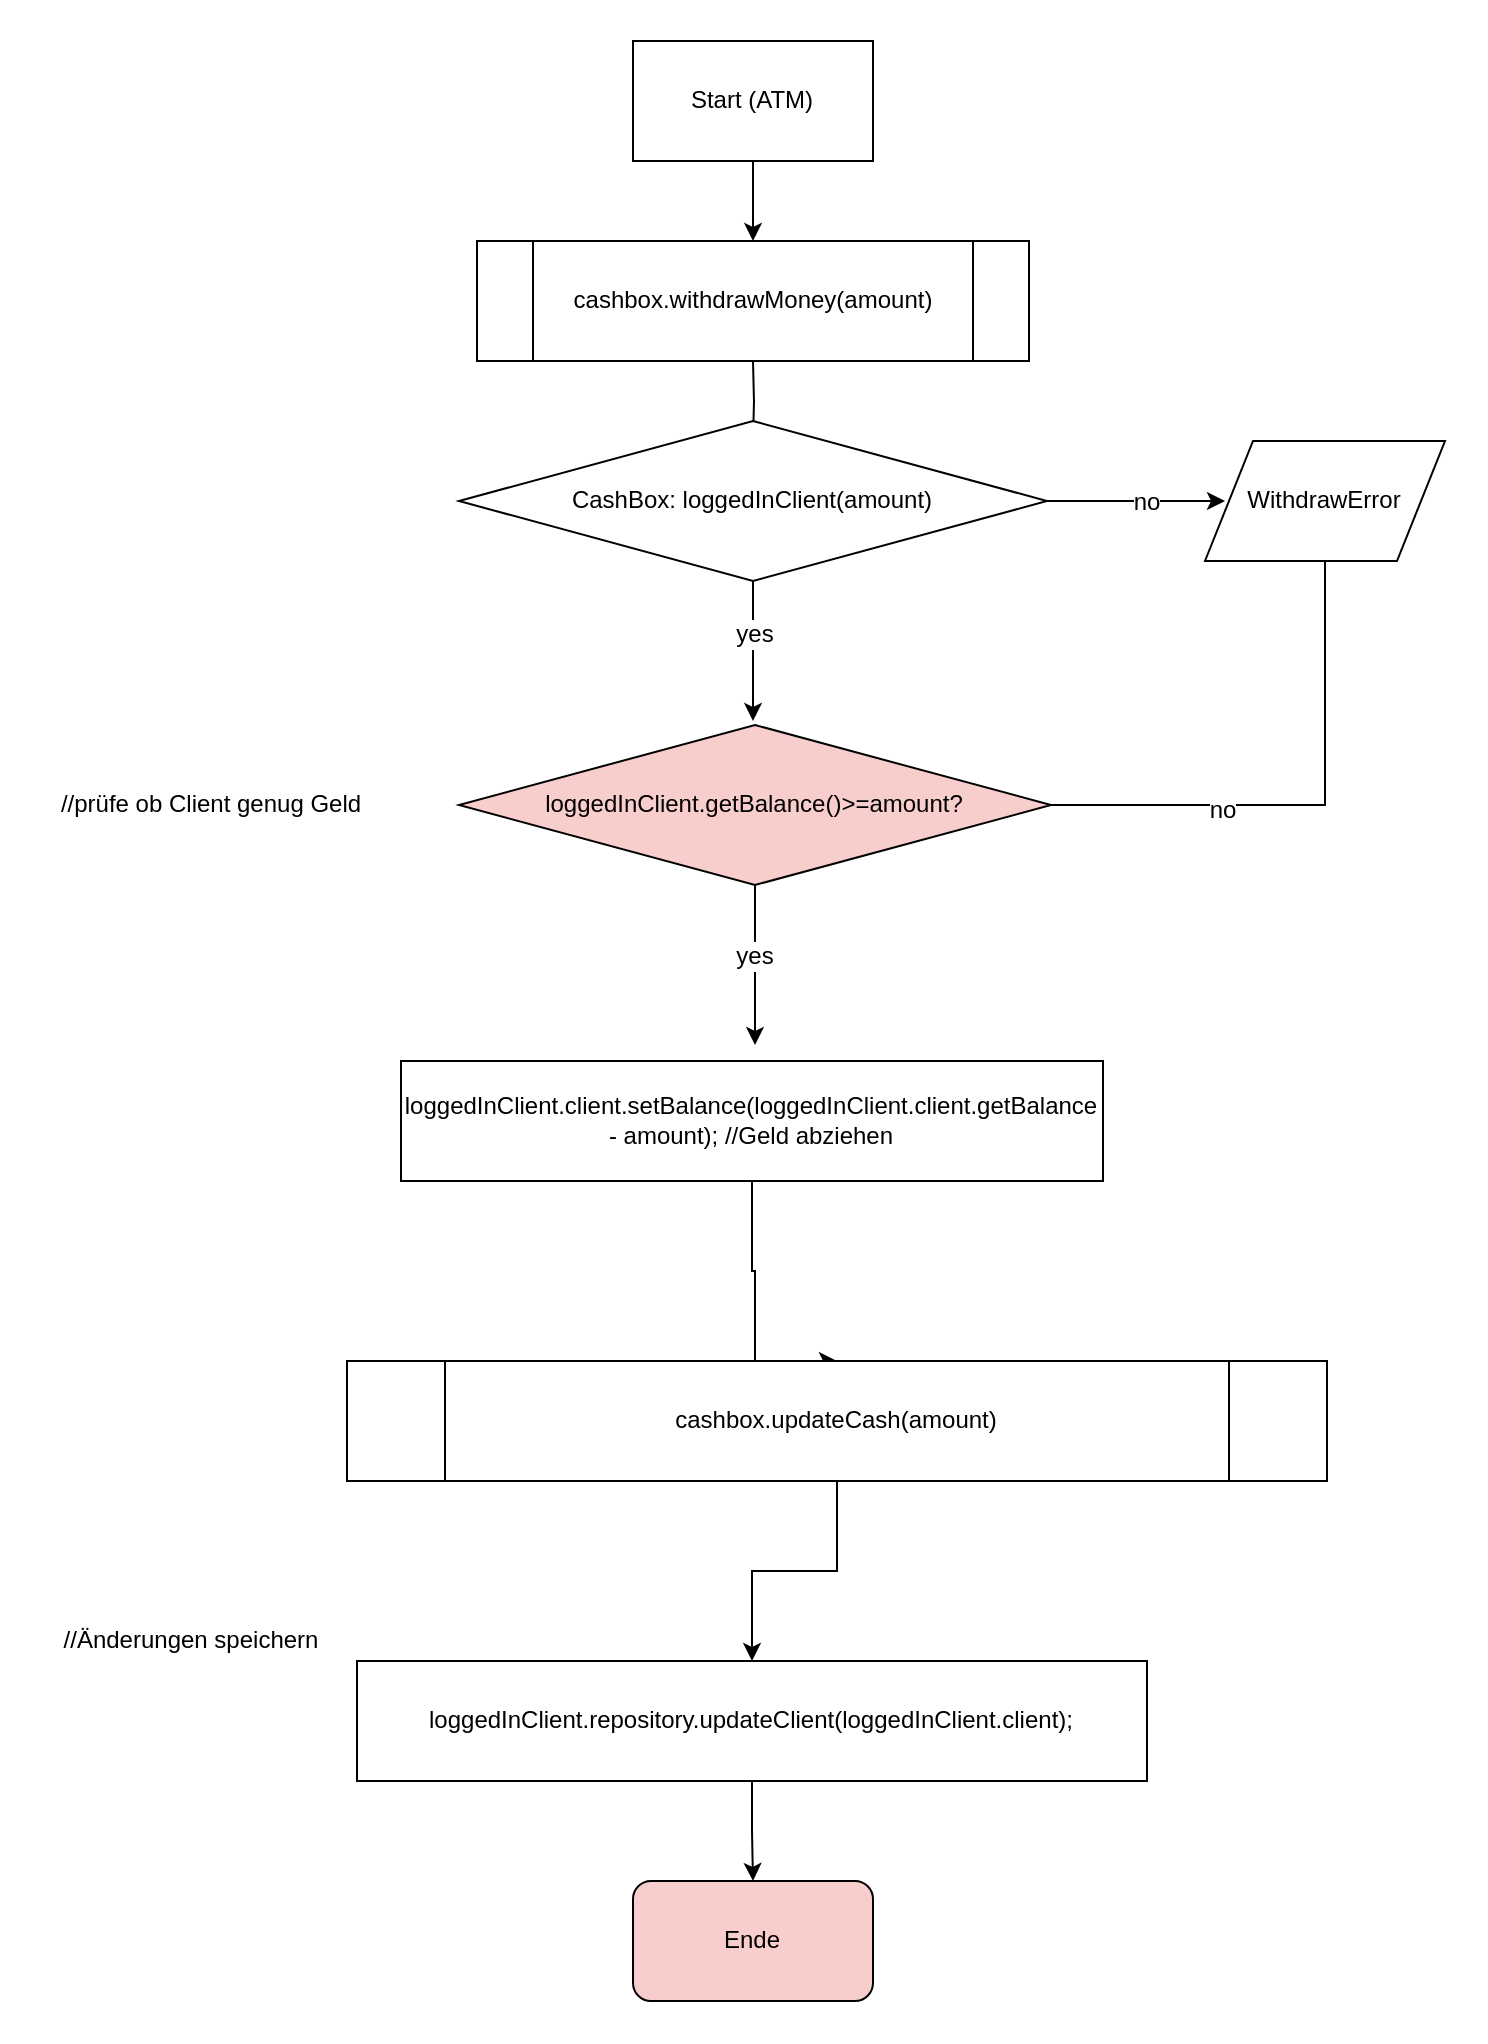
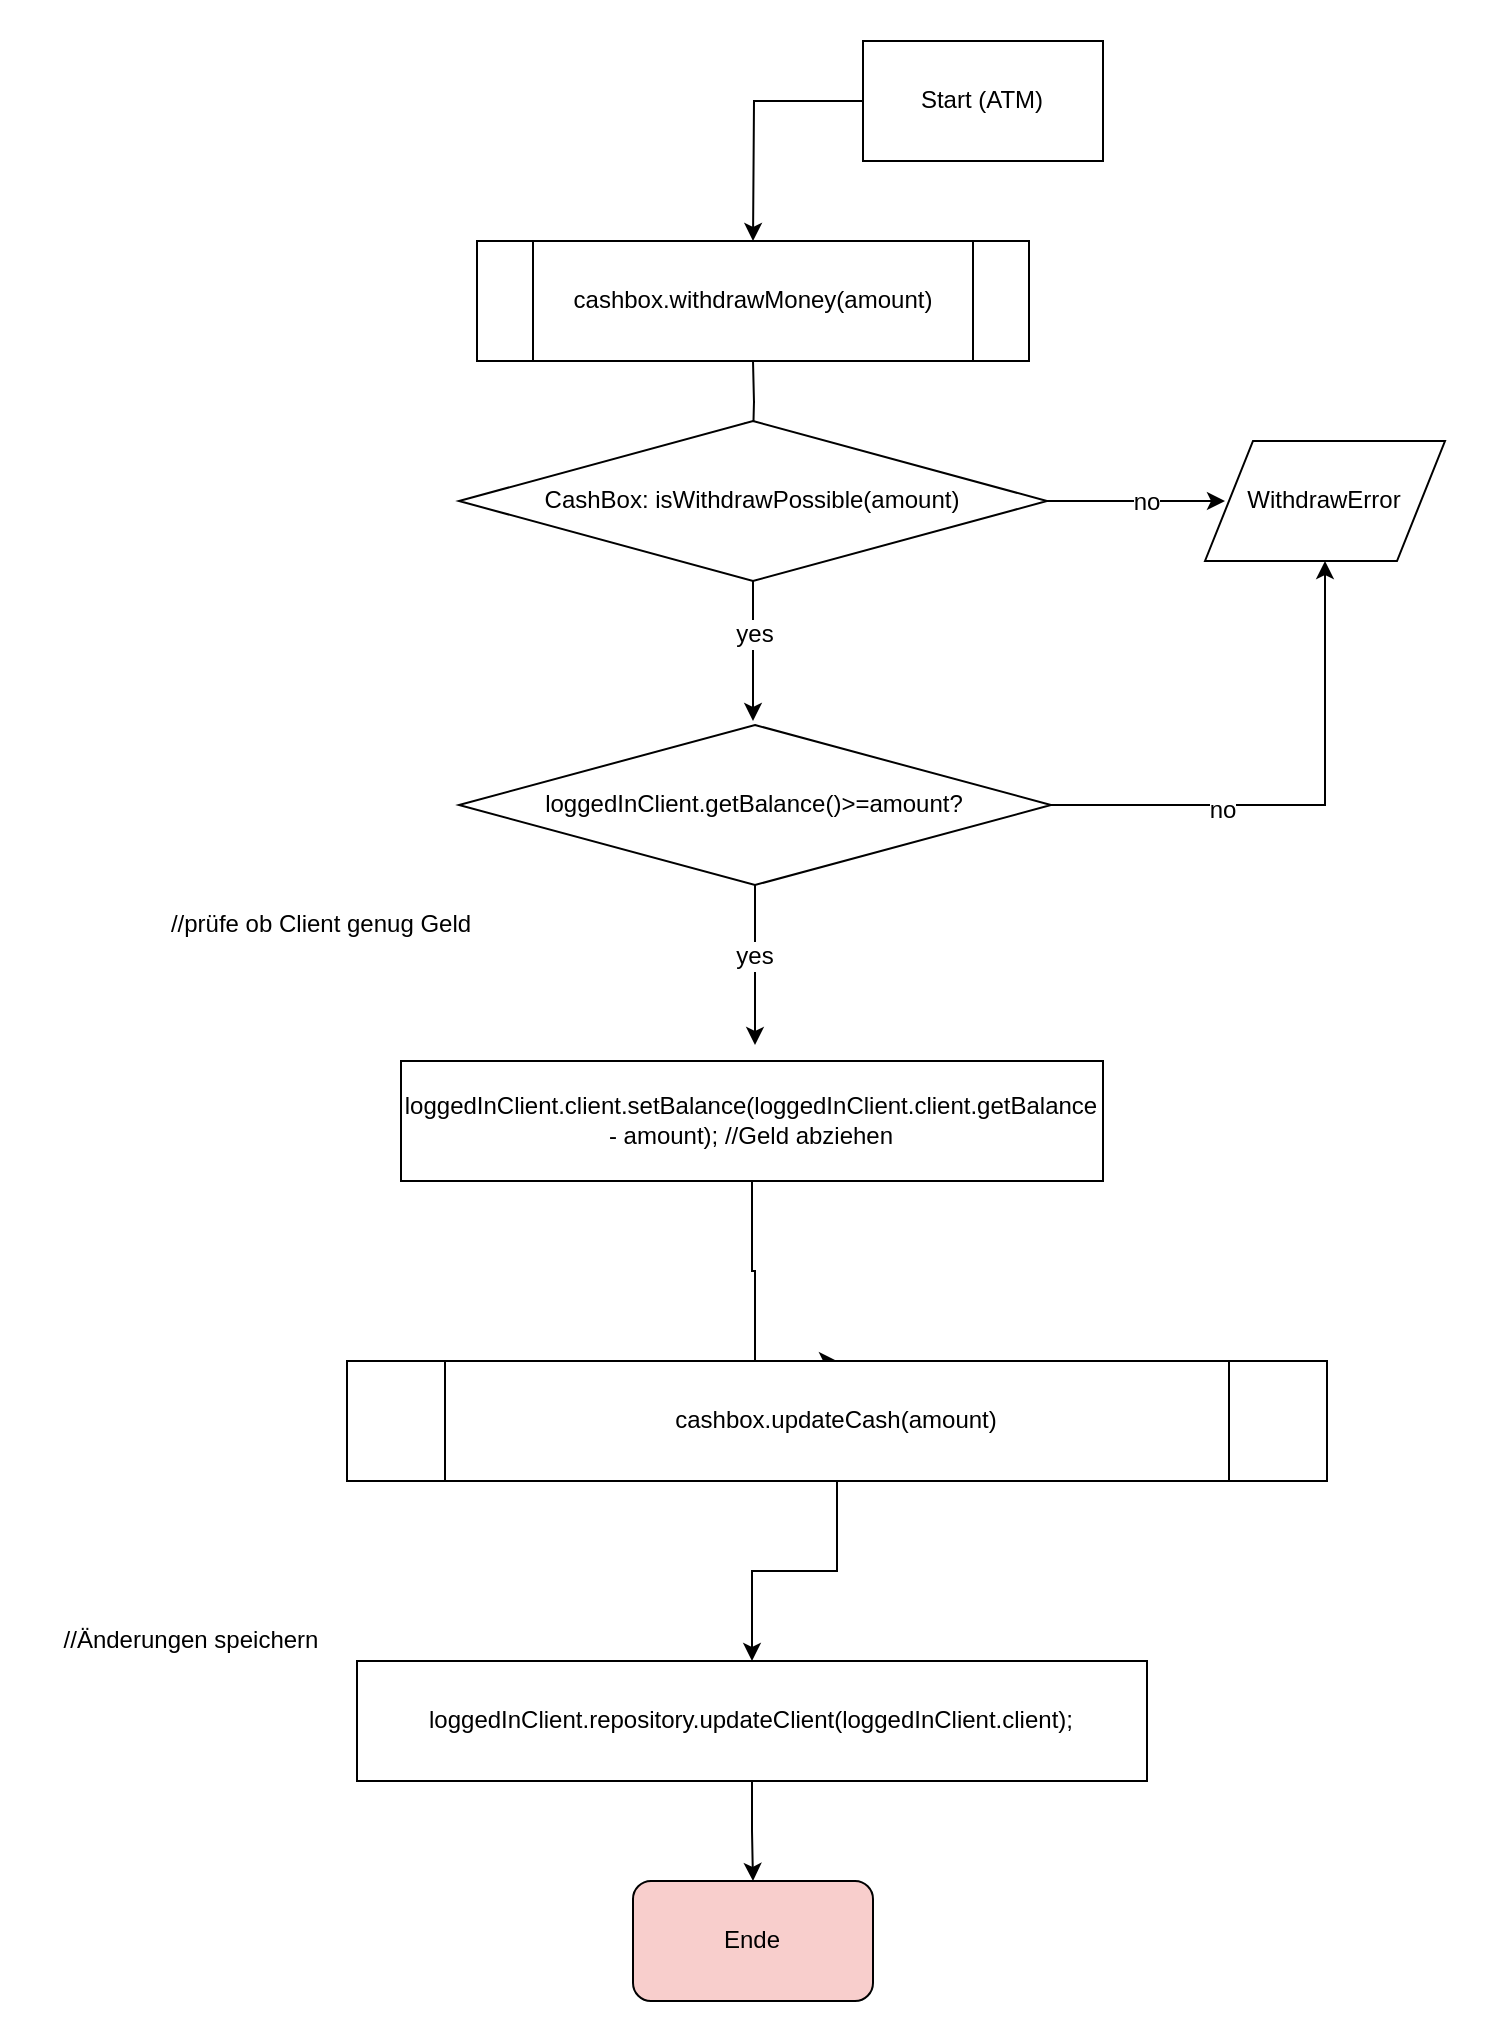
- <mxCell id="3" value="&lt;div&gt;Start (ATM)&lt;br&gt;&lt;/div&gt;" style="rounded=0;whiteSpace=wrap;html=1;" vertex="1" parent="1"><mxGeometry x="316" y="20" width="120" height="60" as="geometry" /></mxCell>
+ <mxCell id="3" value="&lt;div&gt;Start (ATM)&lt;br&gt;&lt;/div&gt;" style="rounded=0;whiteSpace=wrap;html=1;" vertex="1" parent="1"><mxGeometry x="431" y="20" width="120" height="60" as="geometry" /></mxCell>
- <mxCell id="10" value="CashBox: loggedInClient(amount)" style="rhombus;whiteSpace=wrap;html=1;" vertex="1" parent="1"><mxGeometry x="229" y="210" width="294" height="80" as="geometry" /></mxCell>
+ <mxCell id="10" value="CashBox: isWithdrawPossible(amount)" style="rhombus;whiteSpace=wrap;html=1;" vertex="1" parent="1"><mxGeometry x="229" y="210" width="294" height="80" as="geometry" /></mxCell>
- <mxCell id="17" value="" style="edgeStyle=orthogonalEdgeStyle;rounded=0;orthogonalLoop=1;jettySize=auto;html=1;entryX=0.5;entryY=1;entryDx=0;entryDy=0;endArrow=none;" edge="1" parent="1" source="19" target="11"><mxGeometry relative="1" as="geometry"><mxPoint x="605" y="402" as="targetPoint" /></mxGeometry></mxCell>
+ <mxCell id="17" value="" style="edgeStyle=orthogonalEdgeStyle;rounded=0;orthogonalLoop=1;jettySize=auto;html=1;entryX=0.5;entryY=1;entryDx=0;entryDy=0;" edge="1" parent="1" source="19" target="11"><mxGeometry relative="1" as="geometry"><mxPoint x="605" y="402" as="targetPoint" /></mxGeometry></mxCell>
- <mxCell id="14" value="//prüfe ob Client genug Geld" style="text;html=1;align=center;verticalAlign=middle;resizable=0;points=[];autosize=1;" vertex="1" parent="1"><mxGeometry x="20" y="392" width="170" height="20" as="geometry" /></mxCell>
+ <mxCell id="14" value="//prüfe ob Client genug Geld" style="text;html=1;align=center;verticalAlign=middle;resizable=0;points=[];autosize=1;" vertex="1" parent="1"><mxGeometry x="75" y="452" width="170" height="20" as="geometry" /></mxCell>
- <mxCell id="19" value="loggedInClient.getBalance()&amp;gt;=amount?" style="rhombus;whiteSpace=wrap;html=1;fillColor=#f8cecc;" vertex="1" parent="1"><mxGeometry x="229" y="362" width="296" height="80" as="geometry" /></mxCell>
+ <mxCell id="19" value="loggedInClient.getBalance()&amp;gt;=amount?" style="rhombus;whiteSpace=wrap;html=1;" vertex="1" parent="1"><mxGeometry x="229" y="362" width="296" height="80" as="geometry" /></mxCell>
